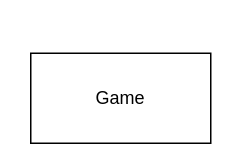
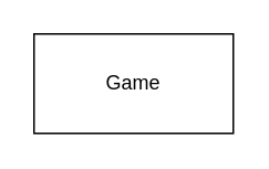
- <mxCell id="2" value="Game" style="rounded=0;whiteSpace=wrap;html=1;" vertex="1" parent="1"><mxGeometry x="20" y="35" width="120" height="60" as="geometry" /></mxCell>
+ <mxCell id="2" value="Game" style="rounded=0;whiteSpace=wrap;html=1;" vertex="1" parent="1"><mxGeometry x="20" y="20" width="120" height="60" as="geometry" /></mxCell>
